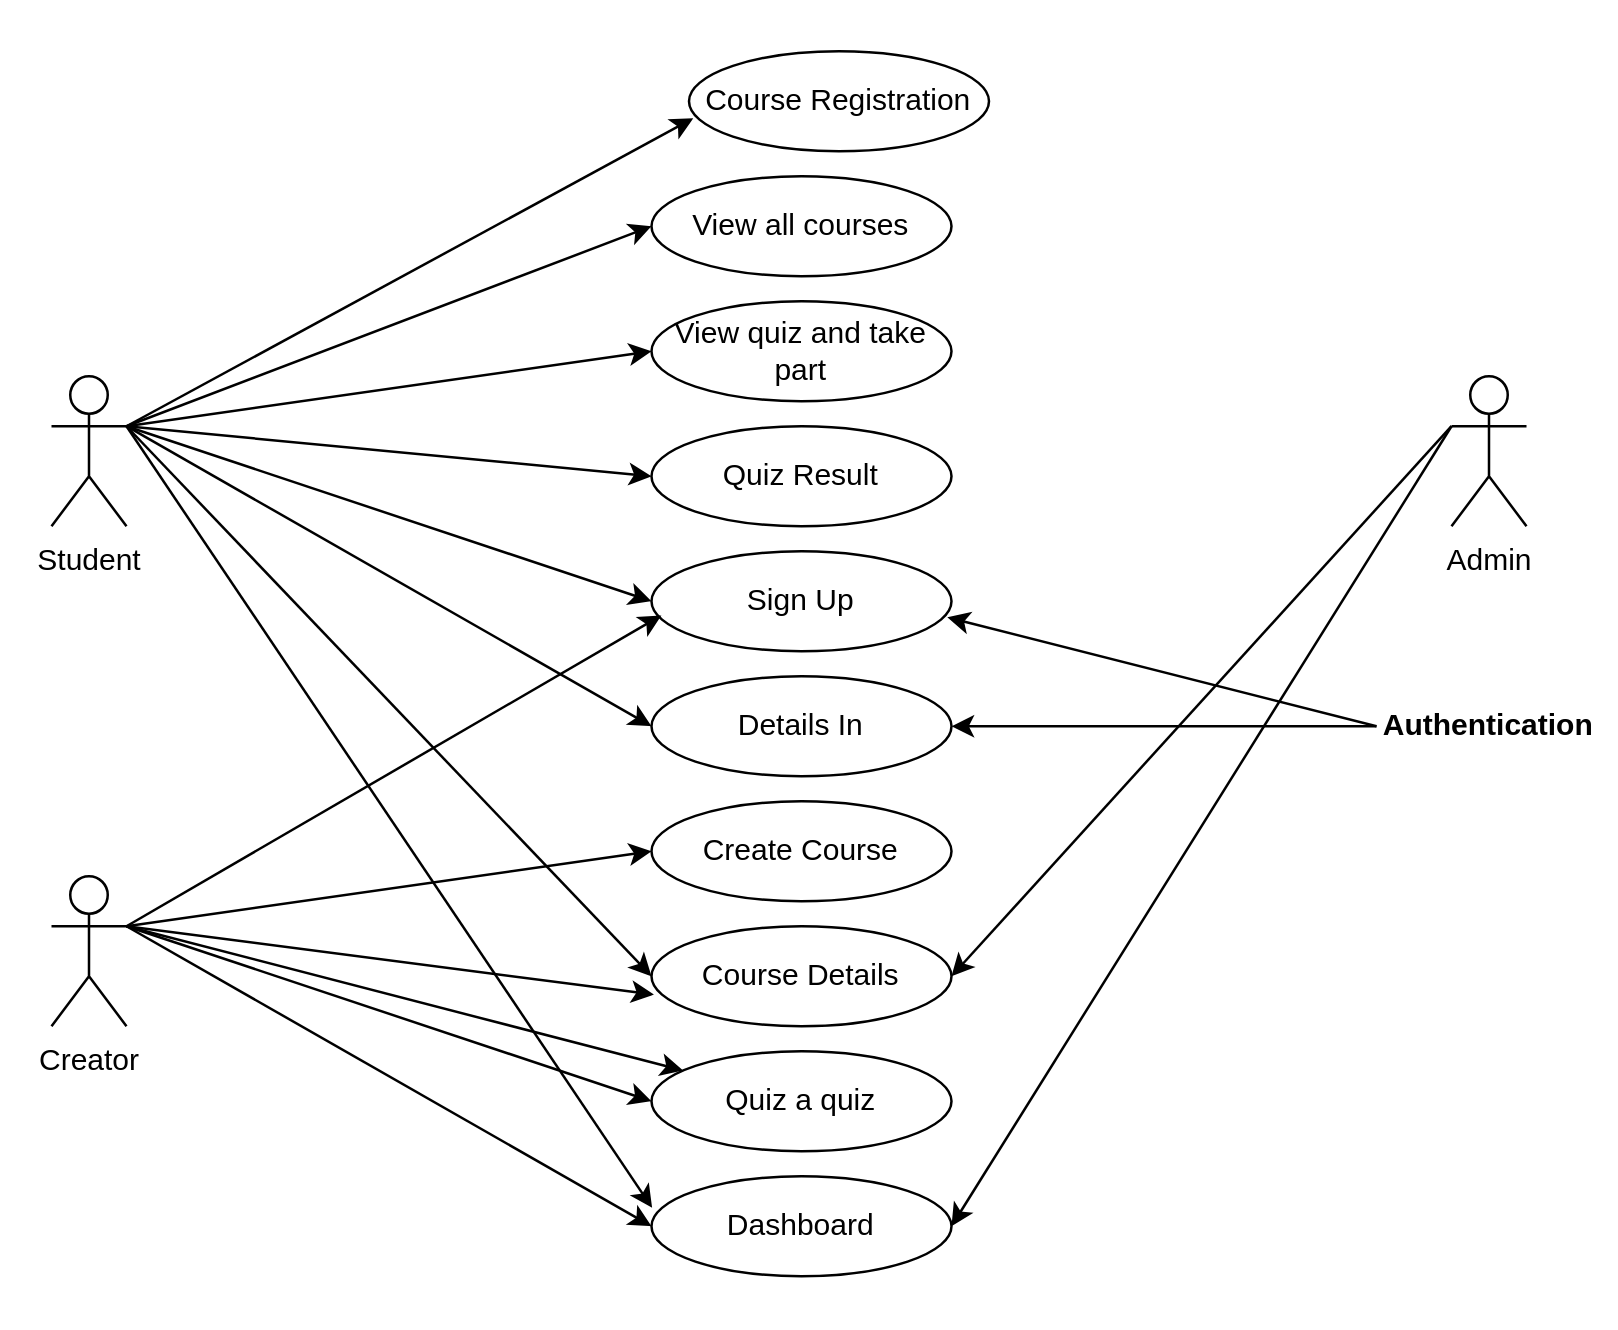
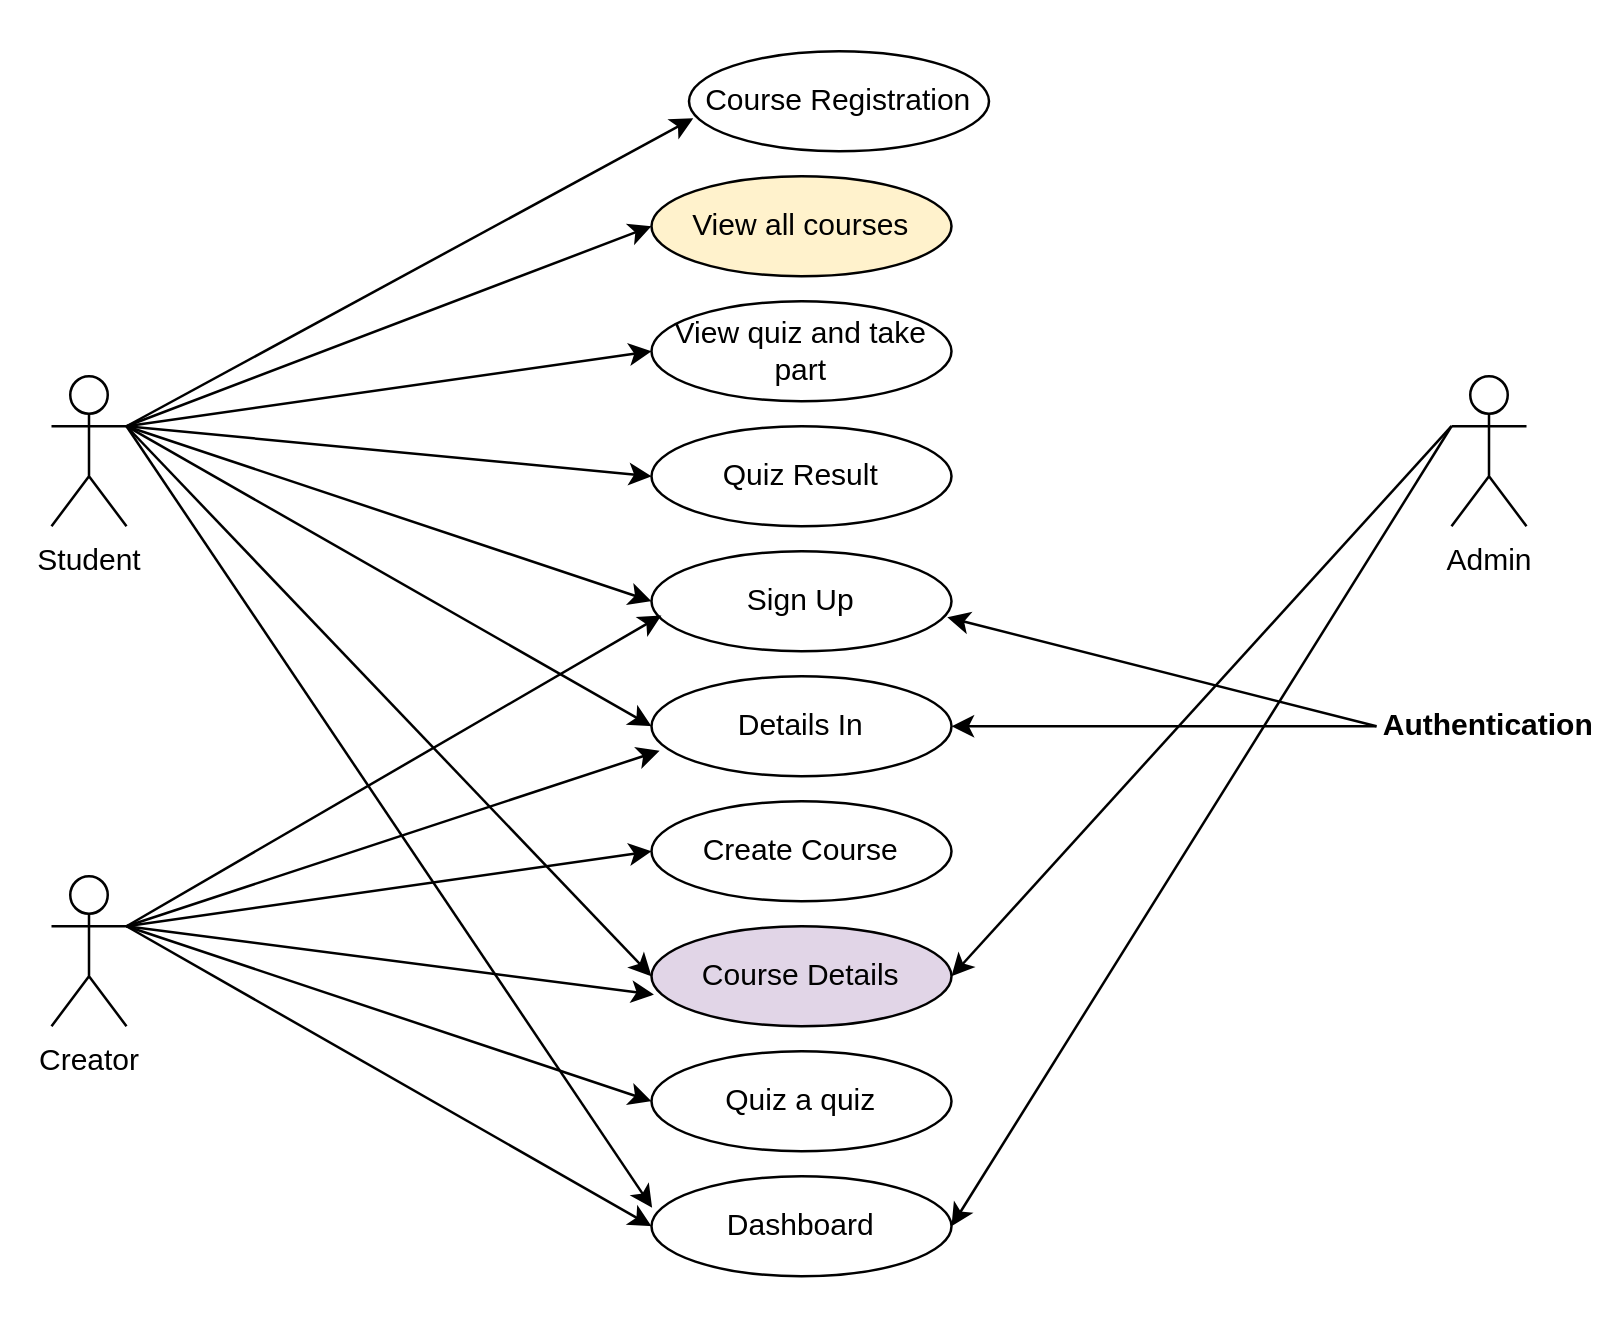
- <mxCell id="7" value="View all courses" style="ellipse;whiteSpace=wrap;html=1;" vertex="1" parent="1"><mxGeometry x="260" y="70" width="120" height="40" as="geometry" /></mxCell>
+ <mxCell id="7" value="View all courses" style="ellipse;whiteSpace=wrap;html=1;fillColor=#fff2cc;" vertex="1" parent="1"><mxGeometry x="260" y="70" width="120" height="40" as="geometry" /></mxCell>
- <mxCell id="11" value="Course Details" style="ellipse;whiteSpace=wrap;html=1;" vertex="1" parent="1"><mxGeometry x="260" y="370" width="120" height="40" as="geometry" /></mxCell>
+ <mxCell id="11" value="Course Details" style="ellipse;whiteSpace=wrap;html=1;fillColor=#e1d5e7;" vertex="1" parent="1"><mxGeometry x="260" y="370" width="120" height="40" as="geometry" /></mxCell>
- <mxCell id="22" value="" style="endArrow=classic;html=1;rounded=0;exitX=1;exitY=0.333;exitDx=0;exitDy=0;exitPerimeter=0;" edge="1" parent="1" source="3" target="10"><mxGeometry width="50" height="50" relative="1" as="geometry"><mxPoint x="60" y="180" as="sourcePoint" /><mxPoint x="250" y="290" as="targetPoint" /></mxGeometry></mxCell>
+ <mxCell id="22" value="" style="endArrow=classic;html=1;rounded=0;exitX=1;exitY=0.333;exitDx=0;exitDy=0;exitPerimeter=0;entryX=0.027;entryY=0.745;entryDx=0;entryDy=0;entryPerimeter=0;" edge="1" parent="1" source="3" target="12"><mxGeometry width="50" height="50" relative="1" as="geometry"><mxPoint x="60" y="180" as="sourcePoint" /><mxPoint x="250" y="290" as="targetPoint" /></mxGeometry></mxCell>
